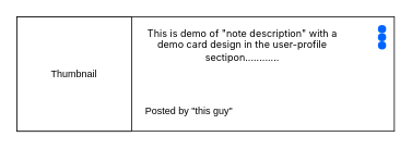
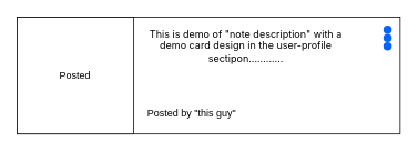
- <mxCell id="3" value="Thumbnail" style="whiteSpace=wrap;html=1;aspect=fixed;" vertex="1" parent="1"><mxGeometry x="20" y="20" width="140" height="140" as="geometry" /></mxCell>
+ <mxCell id="3" value="Posted" style="whiteSpace=wrap;html=1;aspect=fixed;" vertex="1" parent="1"><mxGeometry x="20" y="20" width="140" height="140" as="geometry" /></mxCell>
